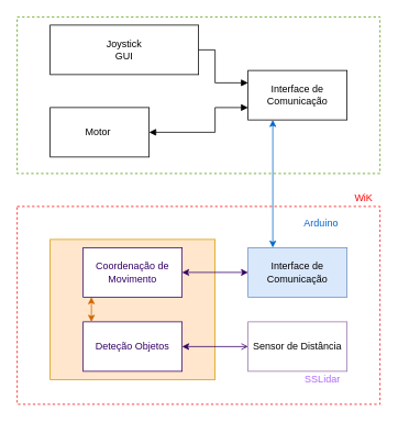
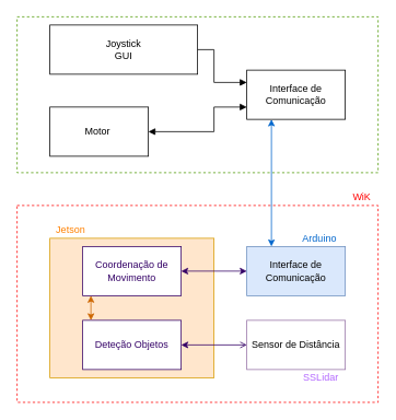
- <mxCell id="7" value="Arduino&amp;nbsp;" style="text;html=1;align=center;verticalAlign=middle;resizable=0;points=[];autosize=1;strokeColor=none;fillColor=none;fontColor=#0066CC;" vertex="1" parent="1"><mxGeometry x="360" y="260" width="60" height="20" as="geometry" /></mxCell>
+ <mxCell id="7" value="Arduino&amp;nbsp;" style="text;html=1;align=center;verticalAlign=middle;resizable=0;points=[];autosize=1;strokeColor=none;fillColor=none;fontColor=#0066CC;" vertex="1" parent="1"><mxGeometry x="360" y="280" width="60" height="20" as="geometry" /></mxCell>
+ <mxCell id="10" value="Jetson" style="text;html=1;align=center;verticalAlign=middle;resizable=0;points=[];autosize=1;strokeColor=none;fillColor=none;fontColor=#FF8000;" vertex="1" parent="1"><mxGeometry x="60" y="270" width="50" height="20" as="geometry" /></mxCell>
